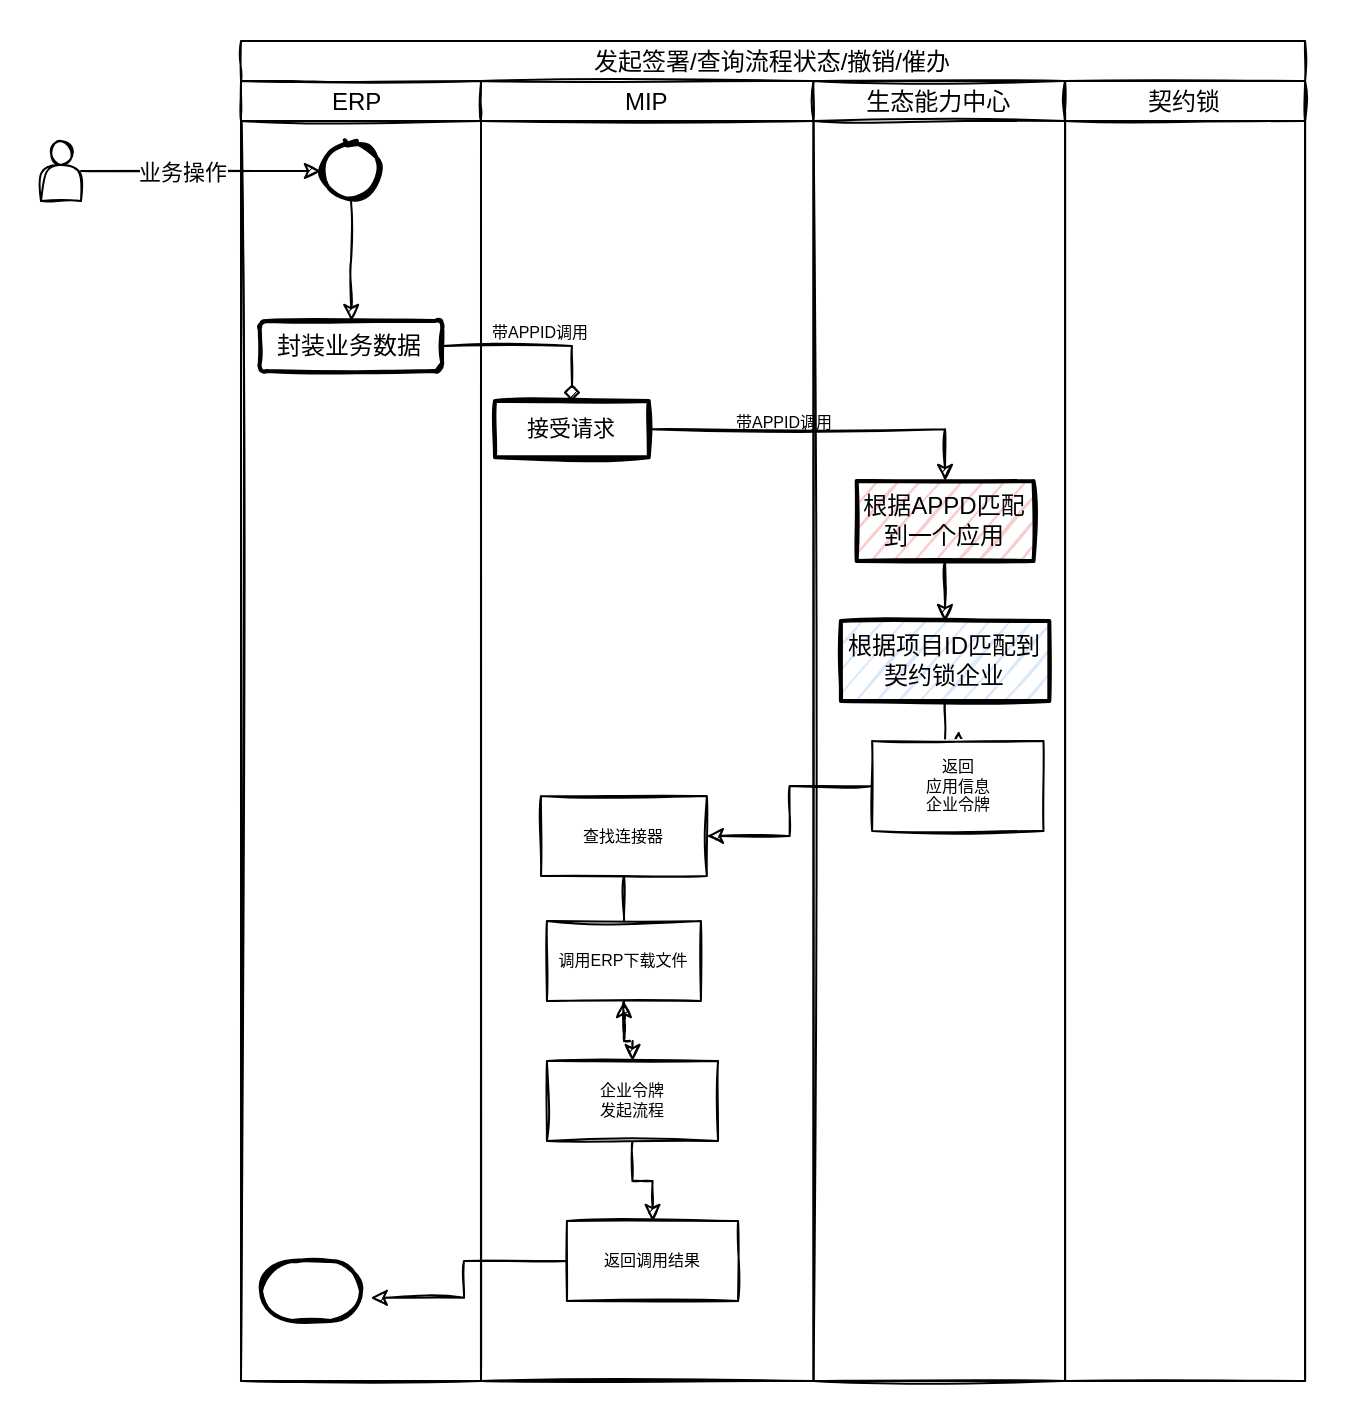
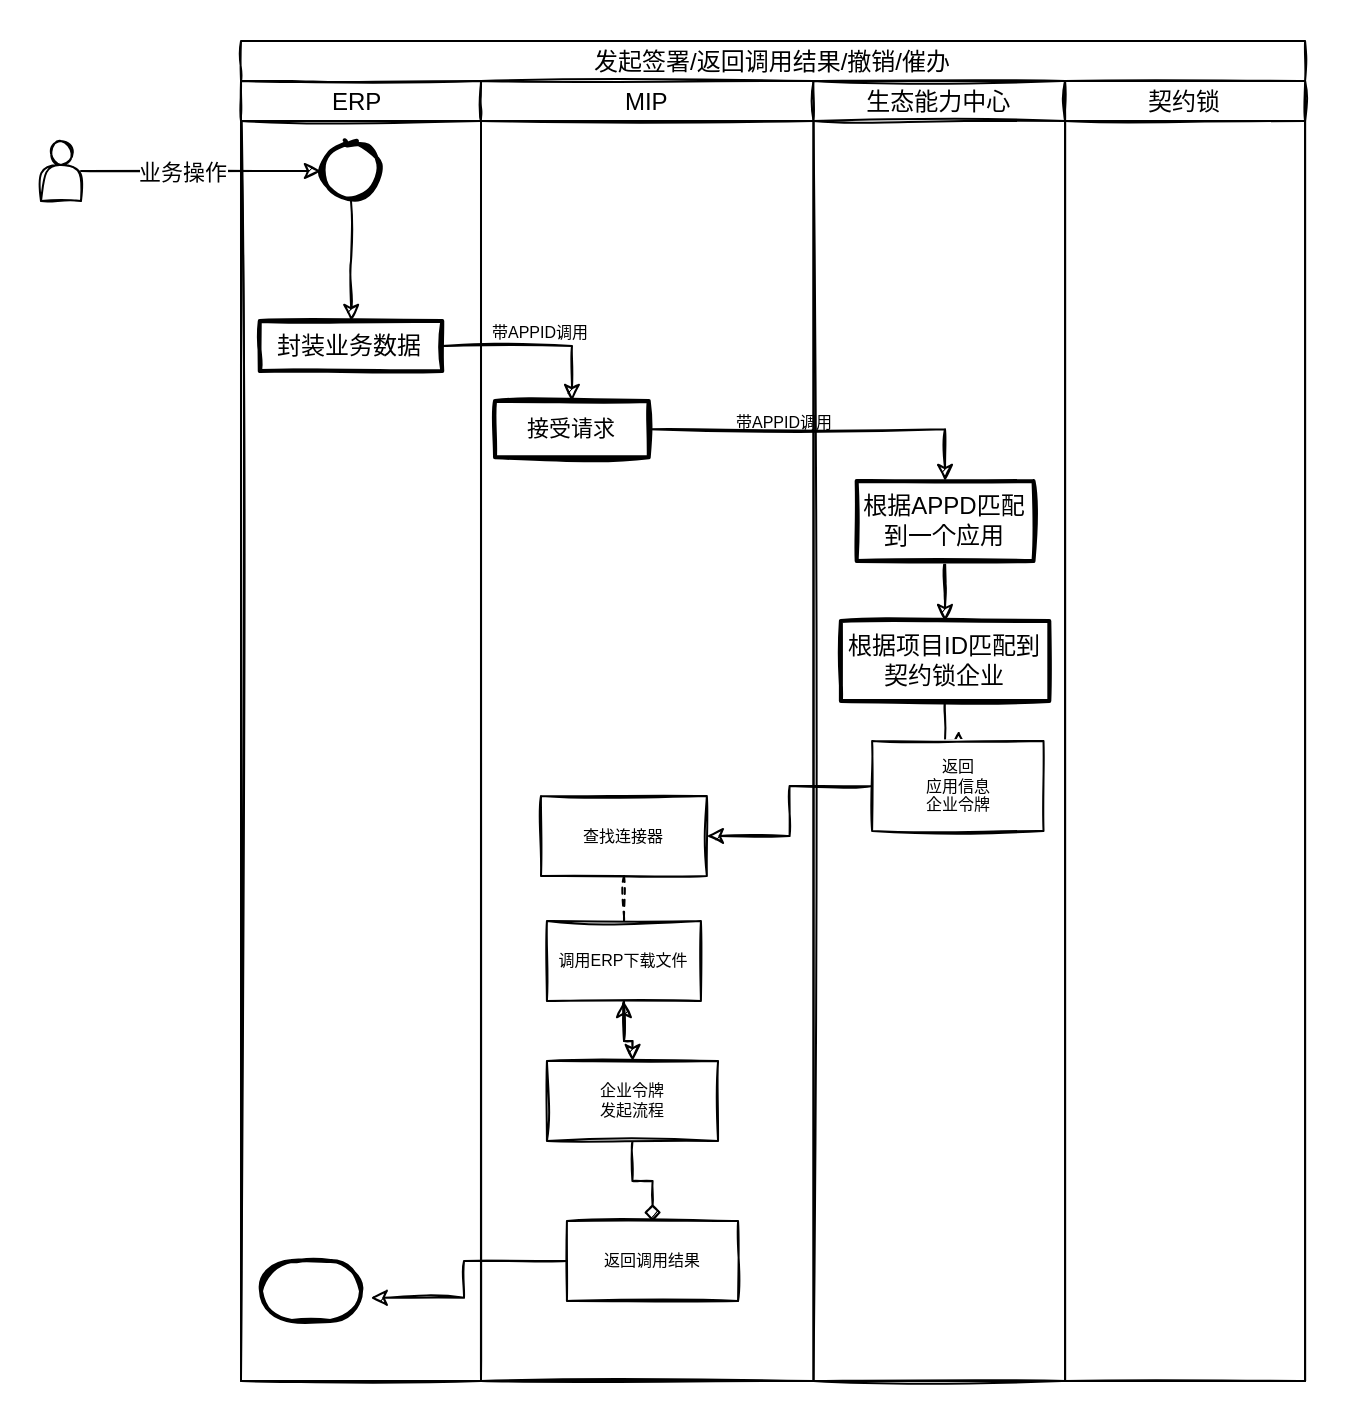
- <mxCell id="2" value="发起签署/查询流程状态/撤销/催办" style="swimlane;childLayout=stackLayout;resizeParent=1;resizeParentMax=0;startSize=20;fontStyle=0;sketch=1;" vertex="1" parent="1"><mxGeometry x="120" y="20" width="532.045" height="670" as="geometry" /></mxCell>
+ <mxCell id="2" value="发起签署/返回调用结果/撤销/催办" style="swimlane;childLayout=stackLayout;resizeParent=1;resizeParentMax=0;startSize=20;fontStyle=0;sketch=1;" vertex="1" parent="1"><mxGeometry x="120" y="20" width="532.045" height="670" as="geometry" /></mxCell>
- <mxCell id="5" value="封装业务数据" style="whiteSpace=wrap;html=1;strokeWidth=2;fontStyle=0;sketch=1;rounded=1;" vertex="1" parent="3"><mxGeometry x="9.38" y="120" width="91.25" height="25" as="geometry" /></mxCell>
+ <mxCell id="5" value="封装业务数据" style="whiteSpace=wrap;html=1;strokeWidth=2;fontStyle=0;sketch=1;" vertex="1" parent="3"><mxGeometry x="9.38" y="120" width="91.25" height="25" as="geometry" /></mxCell>
- <mxCell id="23" value="" style="edgeStyle=orthogonalEdgeStyle;rounded=0;orthogonalLoop=1;jettySize=auto;html=1;fontStyle=0;sketch=1;endArrow=diamond;" edge="1" parent="2" source="5" target="9"><mxGeometry relative="1" as="geometry" /></mxCell>
+ <mxCell id="23" value="" style="edgeStyle=orthogonalEdgeStyle;rounded=0;orthogonalLoop=1;jettySize=auto;html=1;fontStyle=0;sketch=1;" edge="1" parent="2" source="5" target="9"><mxGeometry relative="1" as="geometry" /></mxCell>
- <mxCell id="17" value="根据APPD匹配到一个应用" style="whiteSpace=wrap;html=1;strokeWidth=2;fontStyle=0;sketch=1;fillColor=#f8cecc;" vertex="1" parent="15"><mxGeometry x="21.57" y="200" width="88.43" height="40" as="geometry" /></mxCell>
+ <mxCell id="17" value="根据APPD匹配到一个应用" style="whiteSpace=wrap;html=1;strokeWidth=2;fontStyle=0;sketch=1;" vertex="1" parent="15"><mxGeometry x="21.57" y="200" width="88.43" height="40" as="geometry" /></mxCell>
- <mxCell id="20" value="根据项目ID匹配到契约锁企业" style="whiteSpace=wrap;html=1;fontStyle=0;strokeWidth=2;sketch=1;fillColor=#dae8fc;" vertex="1" parent="15"><mxGeometry x="13.68" y="270" width="104.22" height="40" as="geometry" /></mxCell>
+ <mxCell id="20" value="根据项目ID匹配到契约锁企业" style="whiteSpace=wrap;html=1;fontStyle=0;strokeWidth=2;sketch=1;" vertex="1" parent="15"><mxGeometry x="13.68" y="270" width="104.22" height="40" as="geometry" /></mxCell>
- <mxCell id="33" value="" style="edgeStyle=orthogonalEdgeStyle;rounded=0;orthogonalLoop=1;jettySize=auto;html=1;fontSize=8;endArrow=none;sketch=1;" edge="1" parent="1" source="11" target="31"><mxGeometry relative="1" as="geometry"><mxPoint x="311.465" y="500" as="targetPoint" /><mxPoint x="311.483" y="437.5" as="sourcePoint" /></mxGeometry></mxCell>
+ <mxCell id="33" value="" style="edgeStyle=orthogonalEdgeStyle;rounded=0;orthogonalLoop=1;jettySize=auto;html=1;fontSize=8;endArrow=none;sketch=1;dashed=1;" edge="1" parent="1" source="11" target="31"><mxGeometry relative="1" as="geometry"><mxPoint x="311.465" y="500" as="targetPoint" /><mxPoint x="311.483" y="437.5" as="sourcePoint" /></mxGeometry></mxCell>
- <mxCell id="32" value="" style="edgeStyle=orthogonalEdgeStyle;rounded=0;orthogonalLoop=1;jettySize=auto;html=1;fontSize=8;sketch=1;dashed=1;" edge="1" parent="1" source="31" target="13"><mxGeometry relative="1" as="geometry" /></mxCell>
+ <mxCell id="32" value="" style="edgeStyle=orthogonalEdgeStyle;rounded=0;orthogonalLoop=1;jettySize=auto;html=1;fontSize=8;sketch=1;" edge="1" parent="1" source="31" target="13"><mxGeometry relative="1" as="geometry" /></mxCell>
- <mxCell id="12" style="edgeStyle=orthogonalEdgeStyle;rounded=0;orthogonalLoop=1;jettySize=auto;html=1;exitX=0.5;exitY=1;exitDx=0;exitDy=0;fontSize=8;sketch=1;" edge="1" parent="8" source="13" target="14"><mxGeometry relative="1" as="geometry" /></mxCell>
+ <mxCell id="12" style="edgeStyle=orthogonalEdgeStyle;rounded=0;orthogonalLoop=1;jettySize=auto;html=1;exitX=0.5;exitY=1;exitDx=0;exitDy=0;fontSize=8;sketch=1;endArrow=diamond;" edge="1" parent="8" source="13" target="14"><mxGeometry relative="1" as="geometry" /></mxCell>
